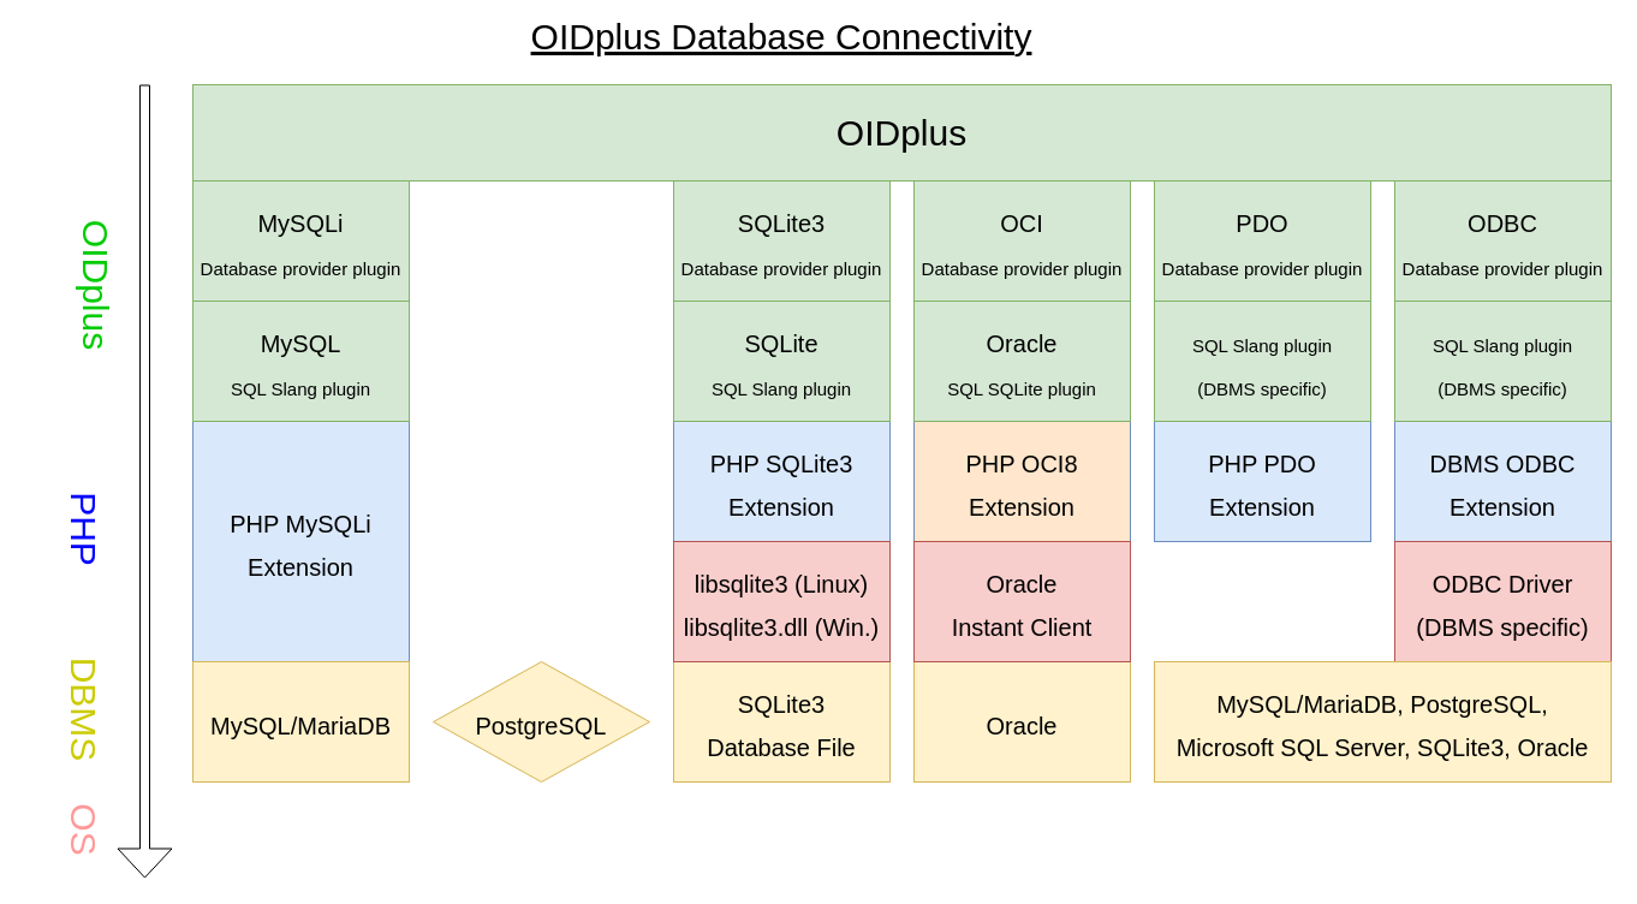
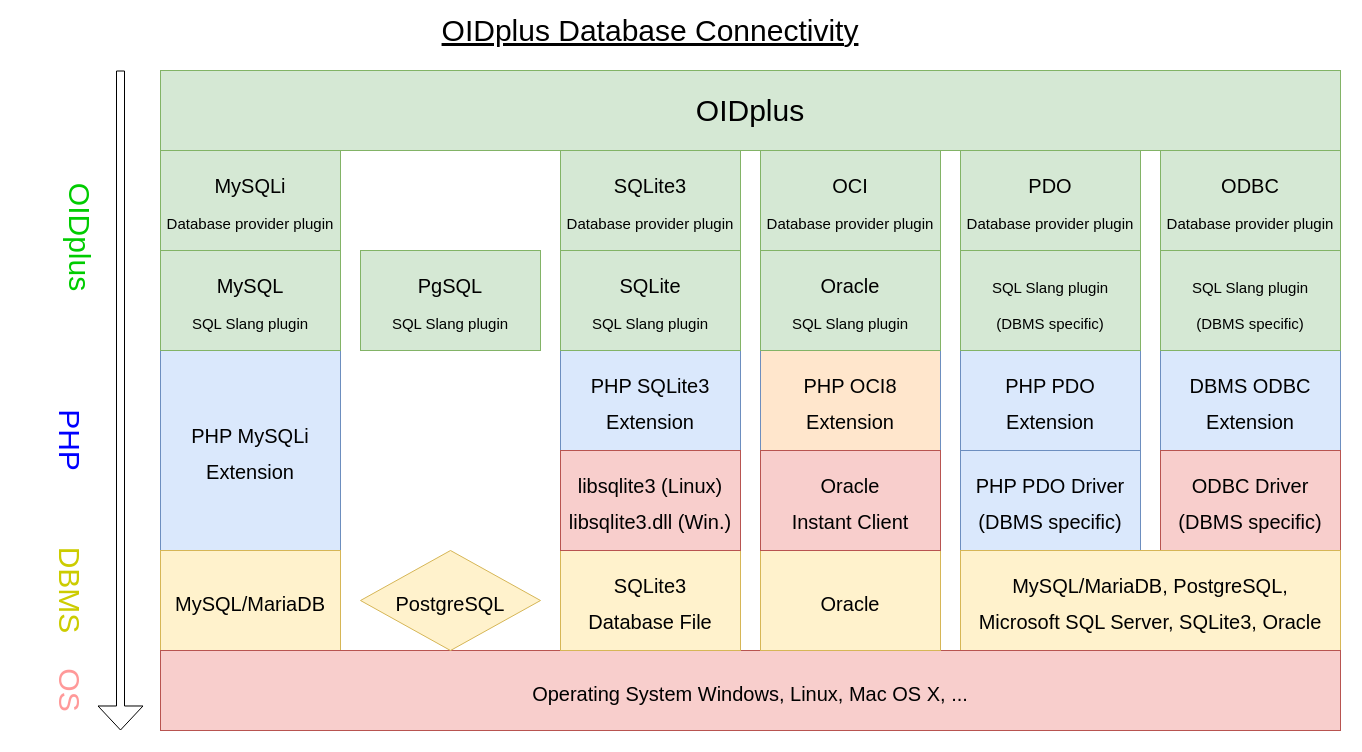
+ <mxCell id="26" value="&lt;font style=&quot;font-size: 20px&quot;&gt;PgSQL&lt;br&gt;&lt;span style=&quot;font-size: 15px&quot;&gt;SQL Slang plugin&lt;/span&gt;&lt;br&gt;&lt;/font&gt;" style="rounded=0;whiteSpace=wrap;html=1;fontSize=30;fillColor=#d5e8d4;strokeColor=#82b366;shadow=0;" parent="1" vertex="1"><mxGeometry x="360" y="250" width="180" height="100" as="geometry" /></mxCell>
- <mxCell id="34" value="&lt;font style=&quot;font-size: 20px&quot;&gt;Oracle&lt;br&gt;&lt;span style=&quot;font-size: 15px&quot;&gt;SQL SQLite plugin&lt;/span&gt;&lt;br&gt;&lt;/font&gt;" style="rounded=0;whiteSpace=wrap;html=1;fontSize=30;fillColor=#d5e8d4;strokeColor=#82b366;shadow=0;" vertex="1" parent="1"><mxGeometry x="760" y="250" width="180" height="100" as="geometry" /></mxCell>
+ <mxCell id="34" value="&lt;font style=&quot;font-size: 20px&quot;&gt;Oracle&lt;br&gt;&lt;span style=&quot;font-size: 15px&quot;&gt;SQL Slang plugin&lt;/span&gt;&lt;br&gt;&lt;/font&gt;" style="rounded=0;whiteSpace=wrap;html=1;fontSize=30;fillColor=#d5e8d4;strokeColor=#82b366;shadow=0;" vertex="1" parent="1"><mxGeometry x="760" y="250" width="180" height="100" as="geometry" /></mxCell>
+ <mxCell id="9" value="&lt;span style=&quot;font-size: 20px&quot;&gt;PHP PDO Driver&lt;br&gt;(DBMS specific)&lt;br&gt;&lt;/span&gt;" style="rounded=0;whiteSpace=wrap;html=1;fontSize=30;fillColor=#dae8fc;strokeColor=#6c8ebf;shadow=0;" parent="1" vertex="1"><mxGeometry x="960" y="450" width="180" height="100" as="geometry" /></mxCell>
+ <mxCell id="18" value="&lt;span style=&quot;font-size: 20px&quot;&gt;Operating System Windows, Linux, Mac OS X, ...&lt;br&gt;&lt;/span&gt;" style="rounded=0;whiteSpace=wrap;html=1;fontSize=30;fillColor=#f8cecc;strokeColor=#b85450;shadow=0;" parent="1" vertex="1"><mxGeometry x="160" y="650" width="1180" height="80" as="geometry" /></mxCell>
